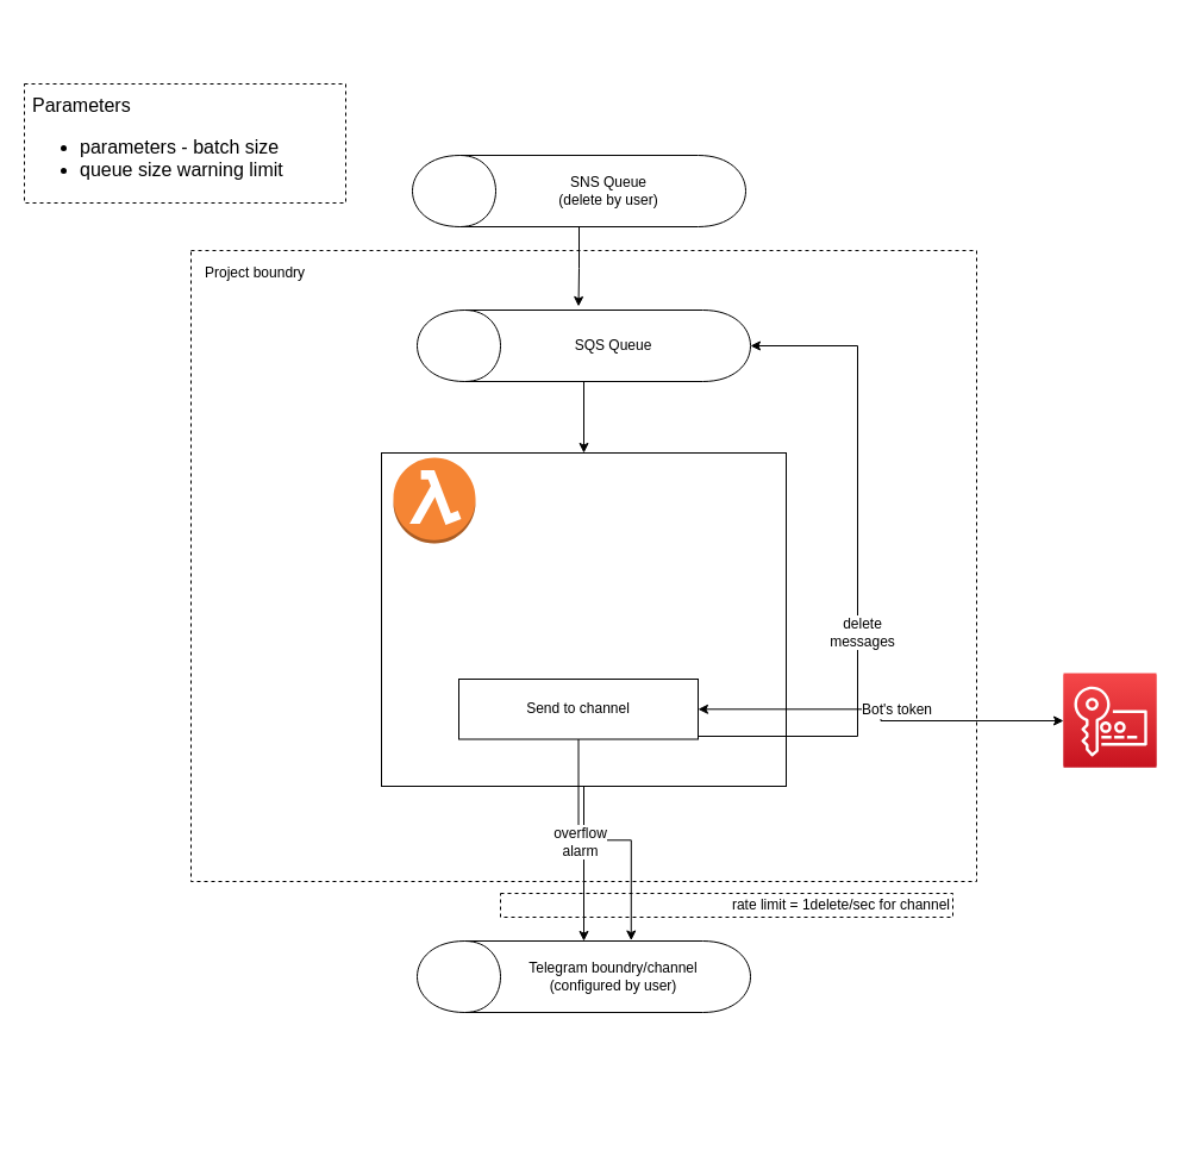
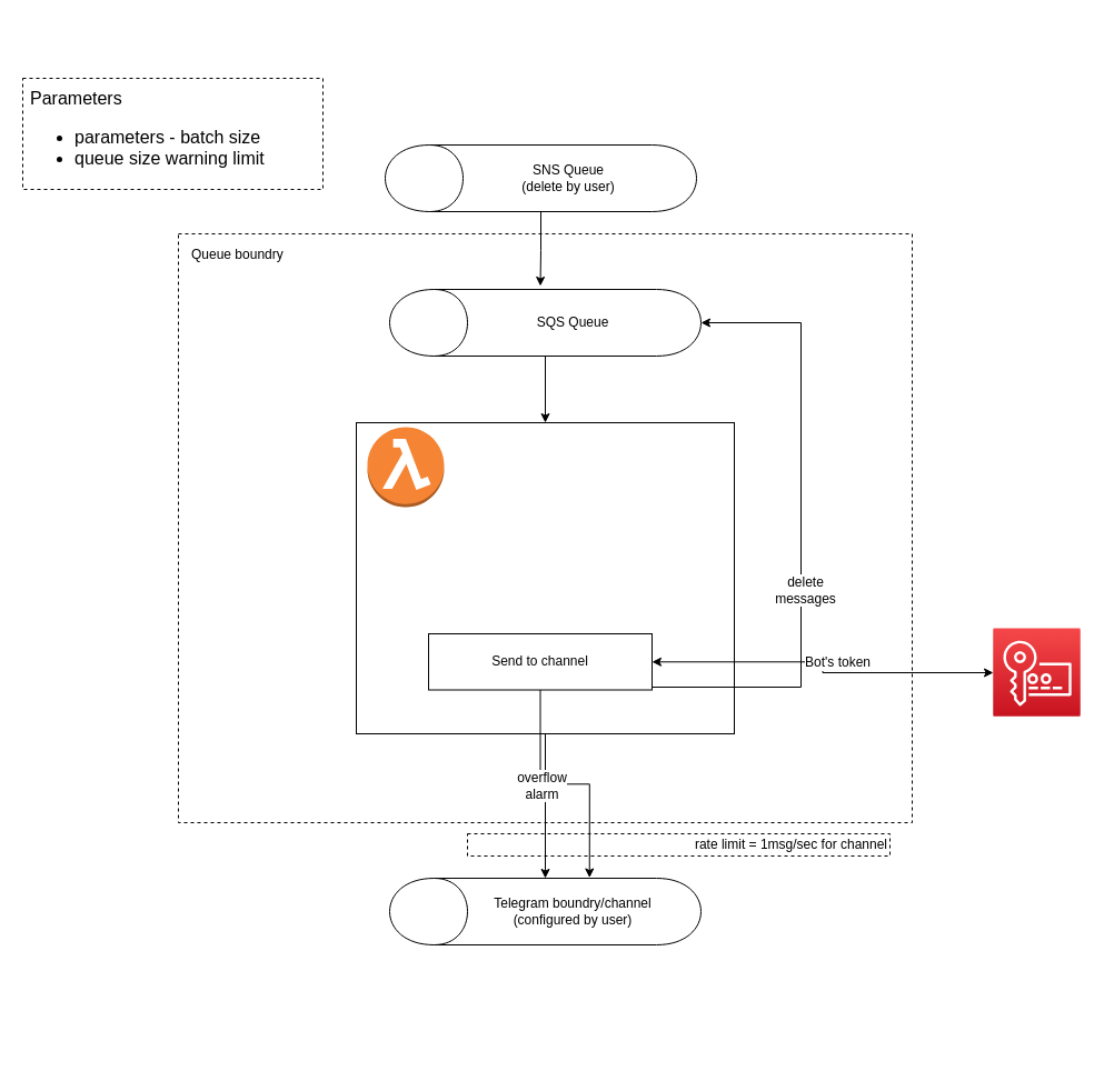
- <mxCell id="3" value="Project boundry" style="rounded=0;whiteSpace=wrap;html=1;dashed=1;verticalAlign=top;align=left;spacingLeft=10;spacingTop=5;fillColor=none;" parent="1" vertex="1"><mxGeometry x="160" y="210" width="660" height="530" as="geometry" /></mxCell>
+ <mxCell id="3" value="Queue boundry" style="rounded=0;whiteSpace=wrap;html=1;dashed=1;verticalAlign=top;align=left;spacingLeft=10;spacingTop=5;fillColor=none;" parent="1" vertex="1"><mxGeometry x="160" y="210" width="660" height="530" as="geometry" /></mxCell>
- <mxCell id="21" value="rate limit = 1delete/sec for channel" style="rounded=0;whiteSpace=wrap;html=1;dashed=1;fillColor=none;align=right;" parent="19" vertex="1"><mxGeometry x="-10" y="80" width="380" height="20" as="geometry" /></mxCell>
+ <mxCell id="21" value="rate limit = 1msg/sec for channel" style="rounded=0;whiteSpace=wrap;html=1;dashed=1;fillColor=none;align=right;" parent="19" vertex="1"><mxGeometry x="-10" y="80" width="380" height="20" as="geometry" /></mxCell>
